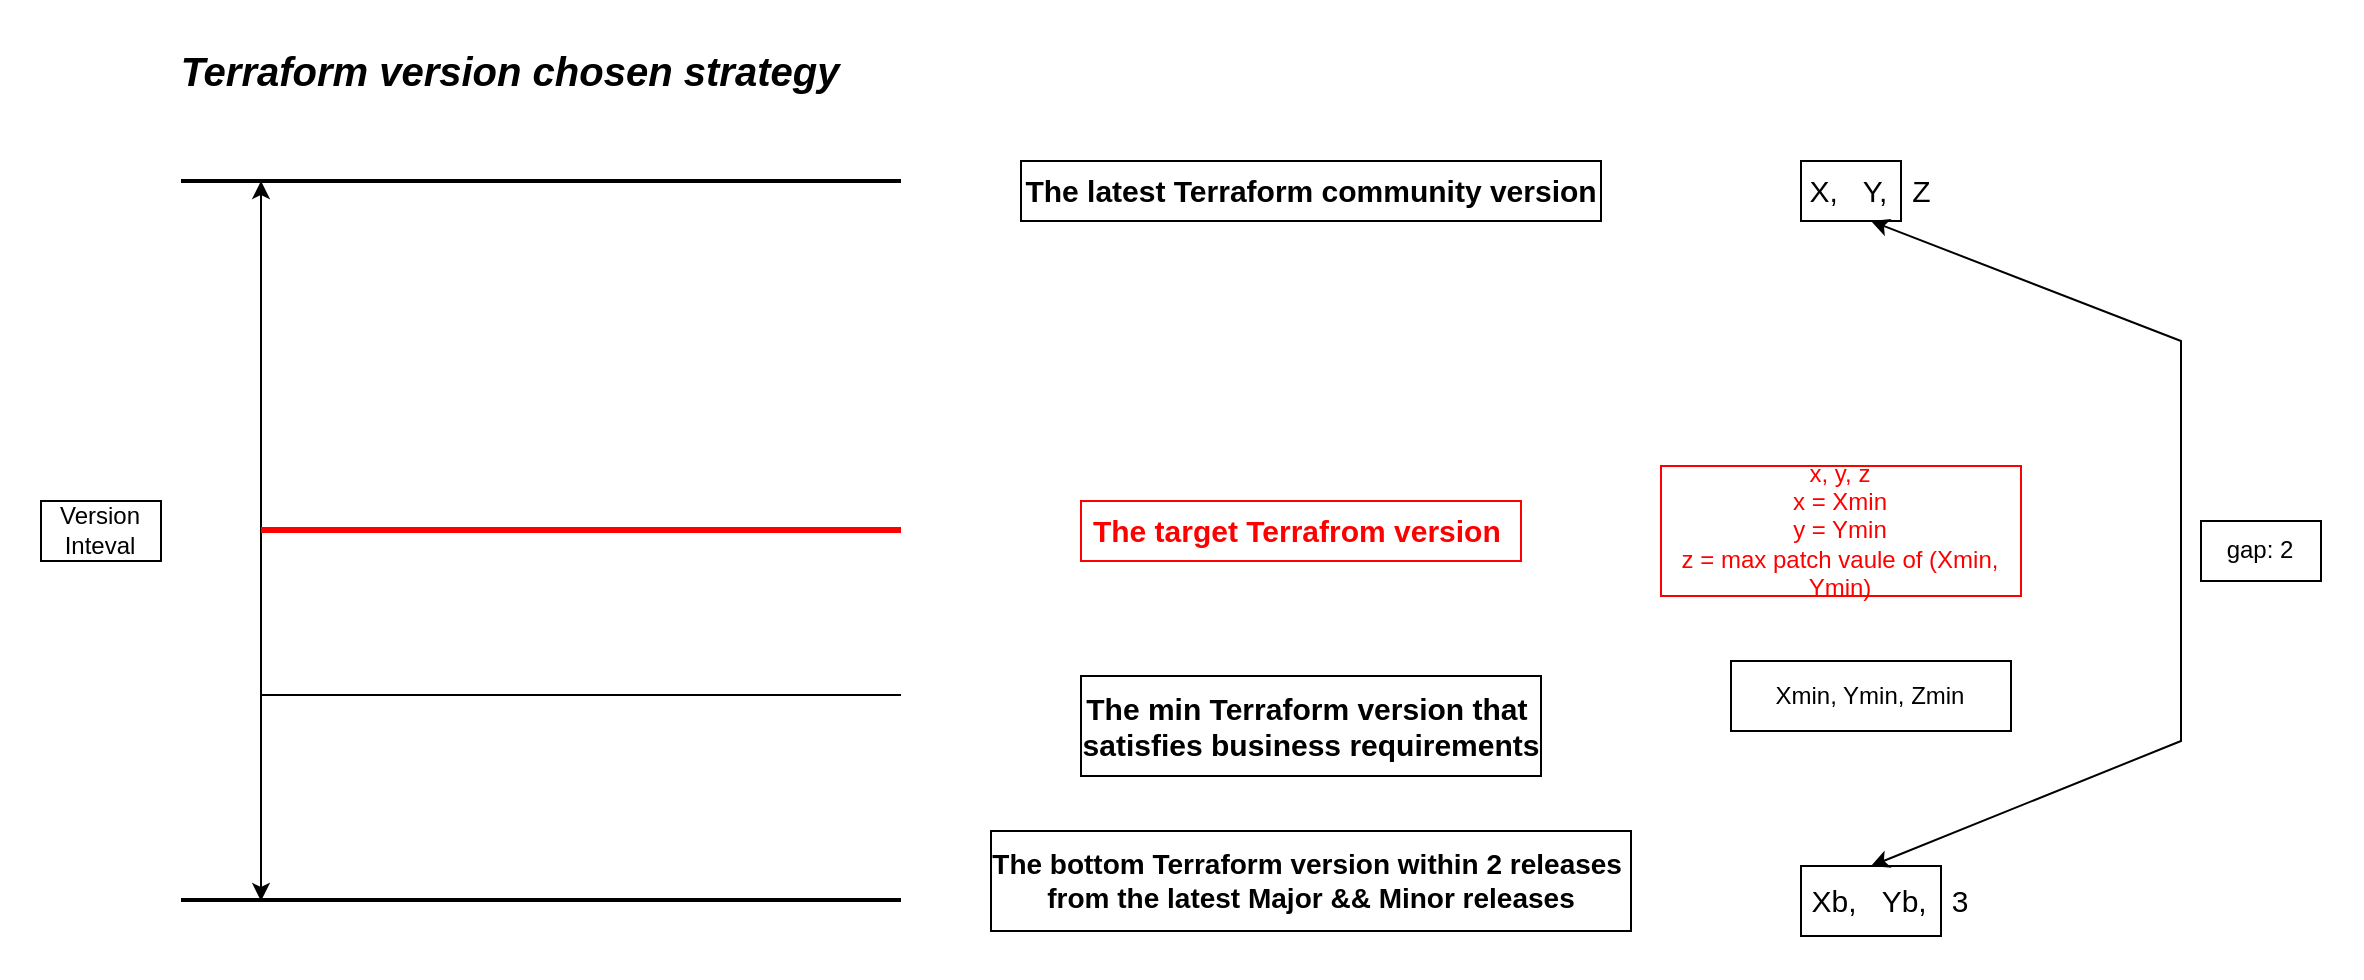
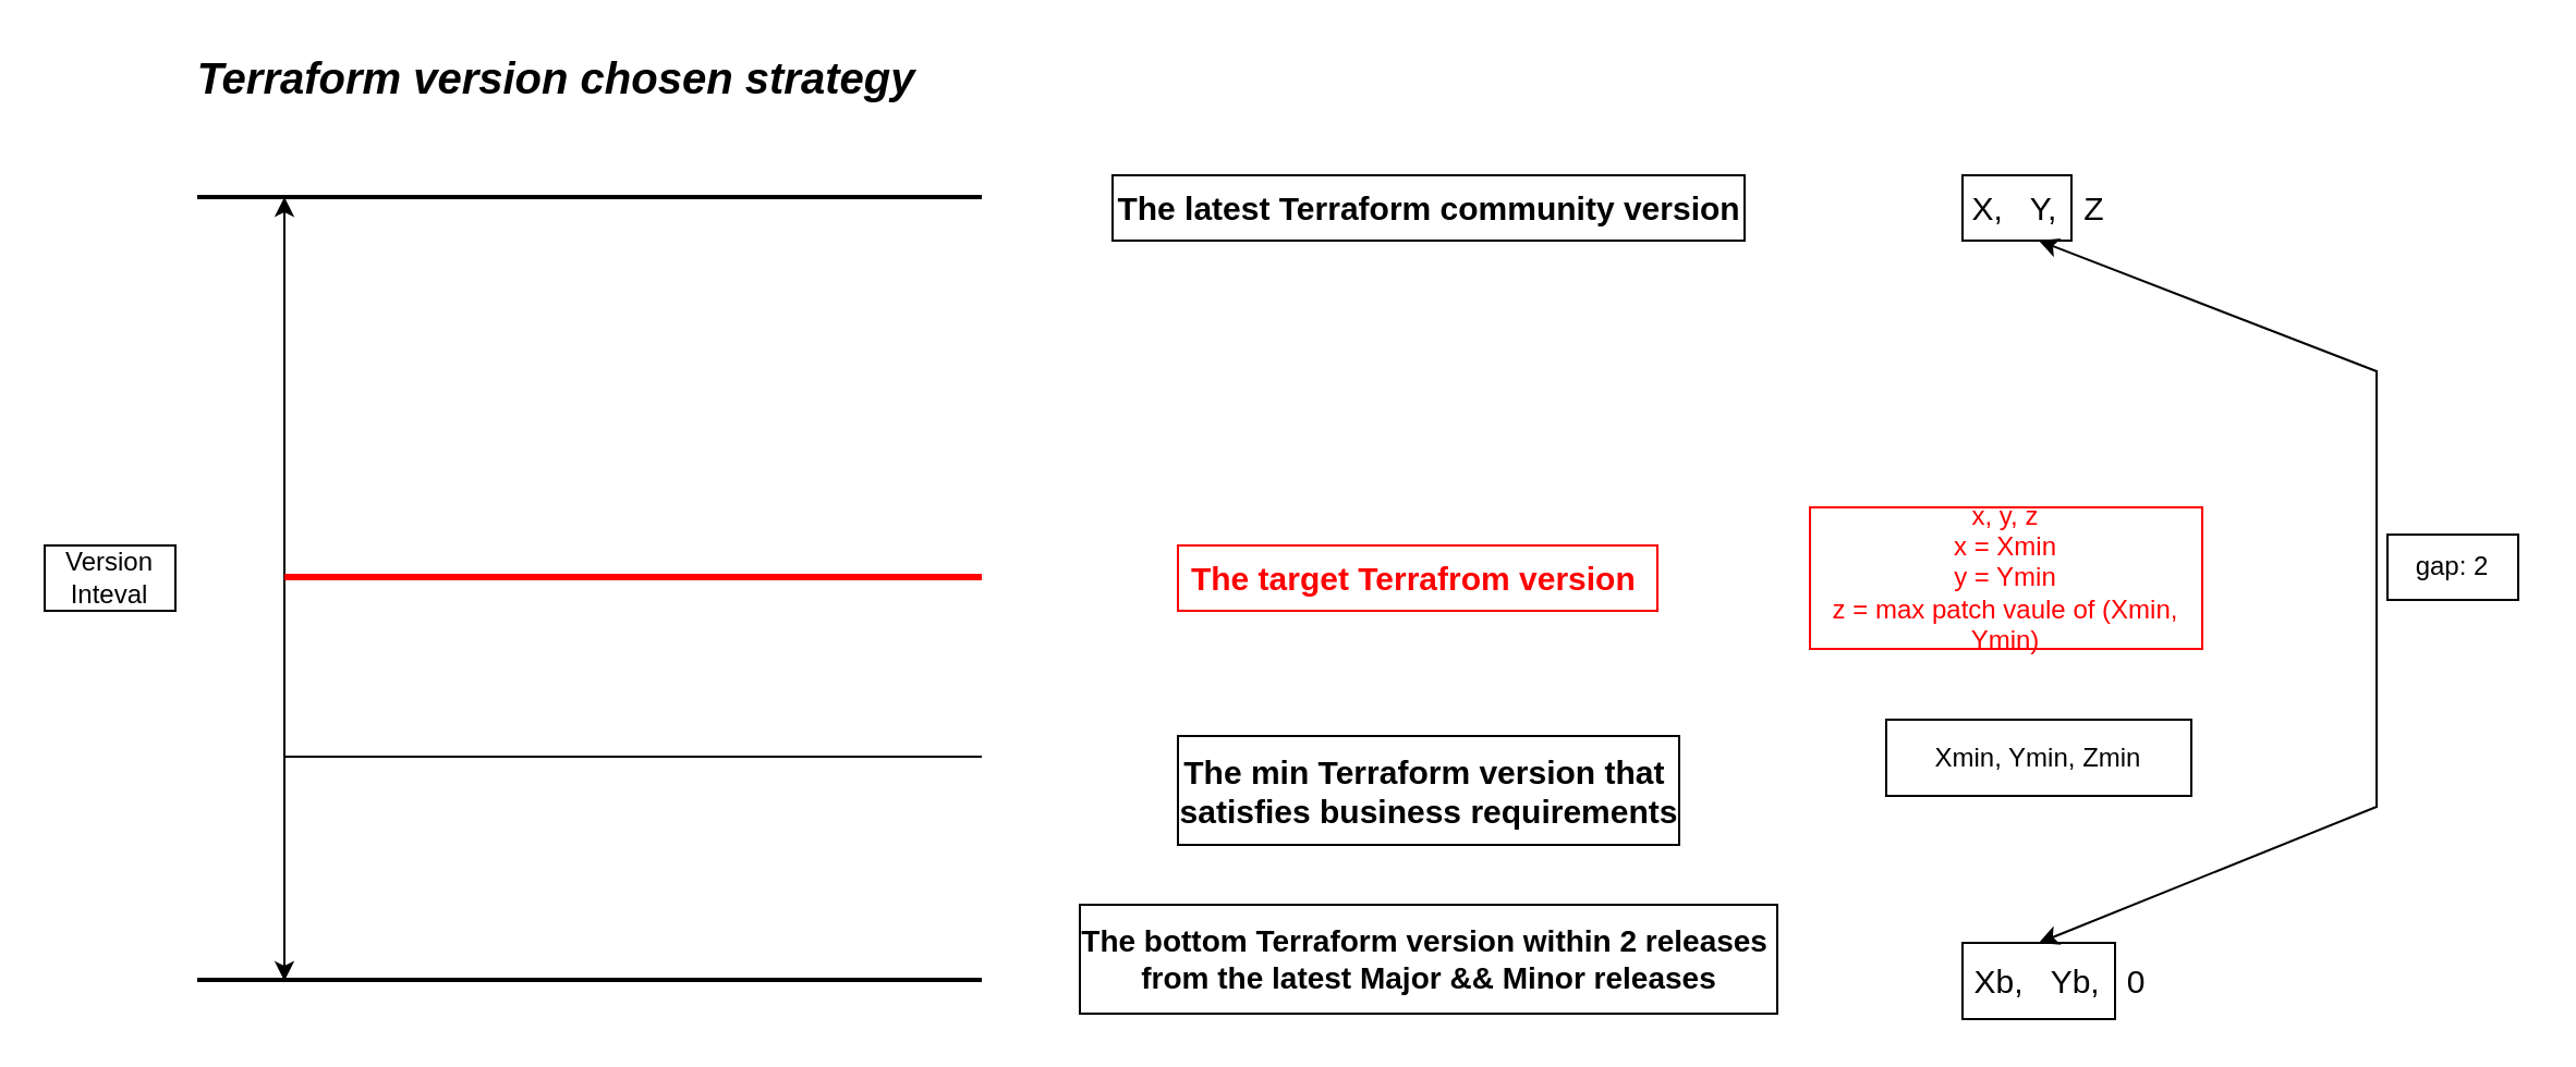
- <mxCell id="13" value="gap: 2" style="text;html=1;align=center;verticalAlign=middle;whiteSpace=wrap;rounded=0;fillColor=none;gradientColor=none;strokeColor=default;" parent="1" vertex="1"><mxGeometry x="1100" y="260" width="60" height="30" as="geometry" /></mxCell>
+ <mxCell id="13" value="gap: 2" style="text;html=1;align=center;verticalAlign=middle;whiteSpace=wrap;rounded=0;fillColor=none;gradientColor=none;strokeColor=default;" parent="1" vertex="1"><mxGeometry x="1095" y="245" width="60" height="30" as="geometry" /></mxCell>
- <mxCell id="10" value="&lt;font style=&quot;font-size: 15px;&quot;&gt;Xb,&amp;nbsp; &amp;nbsp;Yb,&amp;nbsp; &amp;nbsp;3&lt;/font&gt;" style="text;html=1;align=center;verticalAlign=middle;whiteSpace=wrap;rounded=0;fillColor=none;strokeColor=none;" parent="1" vertex="1"><mxGeometry x="890" y="435" width="110" height="30" as="geometry" /></mxCell>
+ <mxCell id="10" value="&lt;font style=&quot;font-size: 15px;&quot;&gt;Xb,&amp;nbsp; &amp;nbsp;Yb,&amp;nbsp; &amp;nbsp;0&lt;/font&gt;" style="text;html=1;align=center;verticalAlign=middle;whiteSpace=wrap;rounded=0;fillColor=none;strokeColor=none;" parent="1" vertex="1"><mxGeometry x="890" y="435" width="110" height="30" as="geometry" /></mxCell>
